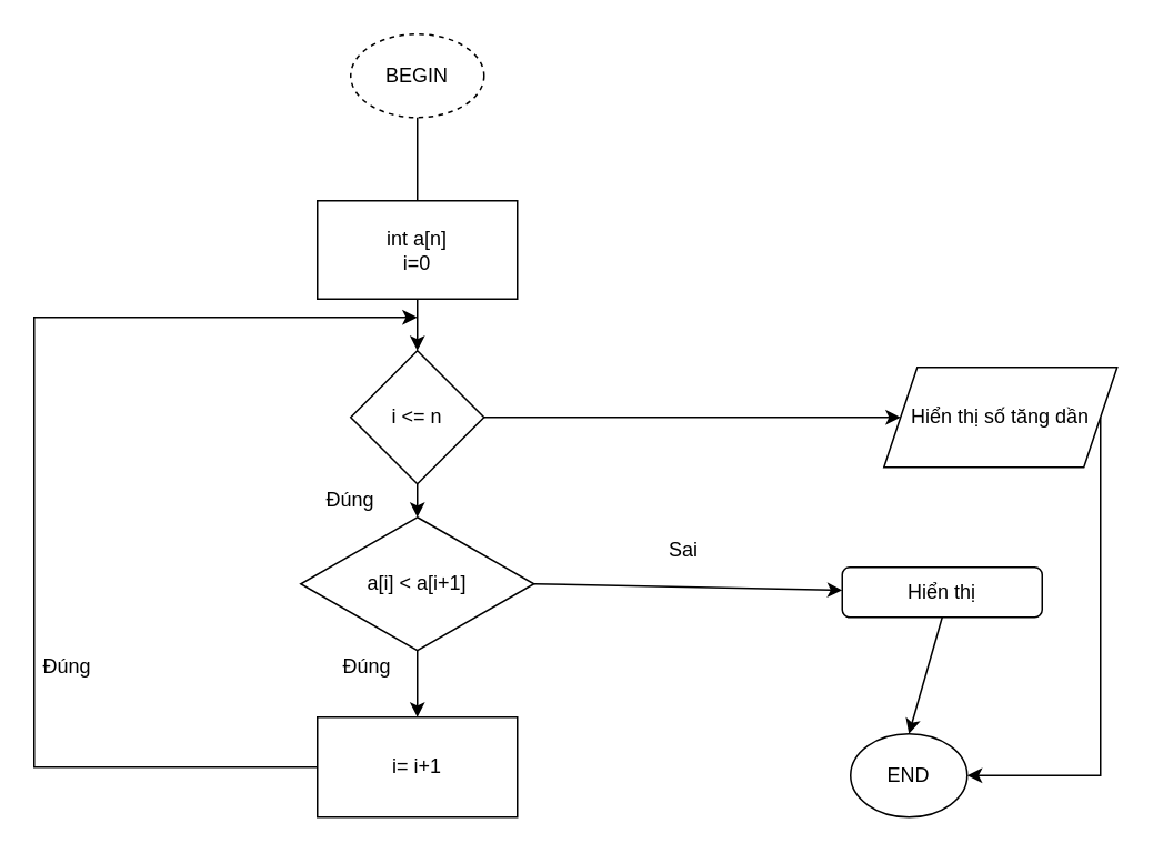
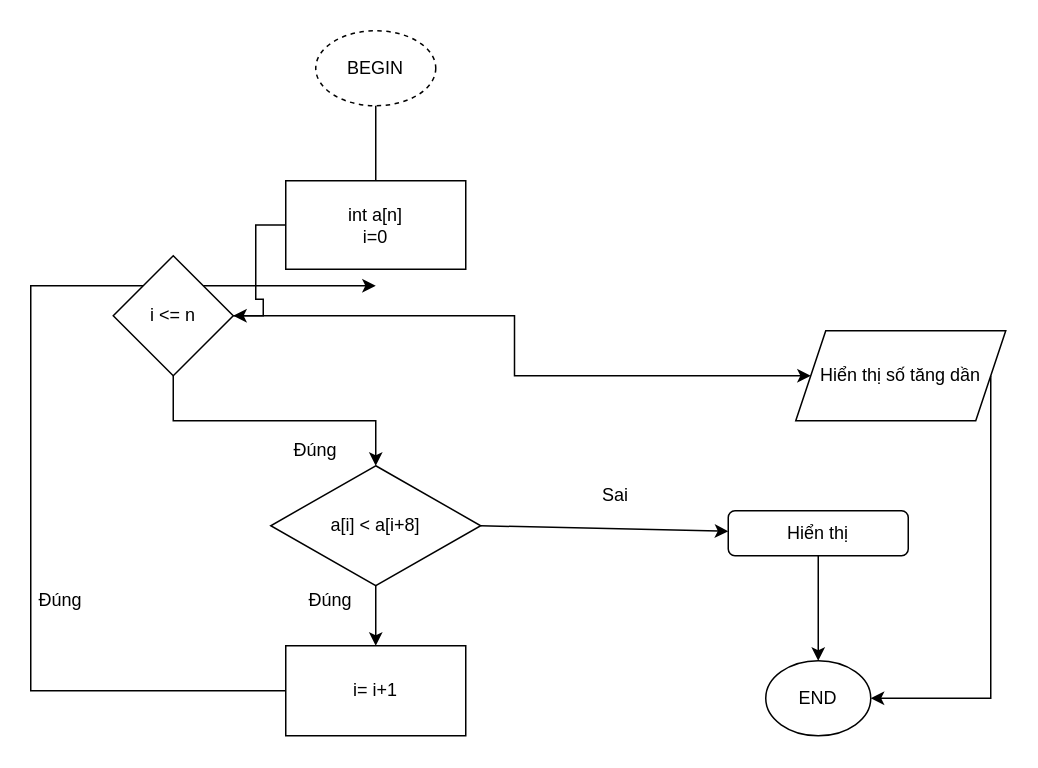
- <mxCell id="20" value="i &amp;lt;= n" style="rhombus;whiteSpace=wrap;html=1;" parent="1" vertex="1"><mxGeometry x="210" y="210" width="80" height="80" as="geometry" /></mxCell>
+ <mxCell id="20" value="i &amp;lt;= n" style="rhombus;whiteSpace=wrap;html=1;" parent="1" vertex="1"><mxGeometry x="75" y="170" width="80" height="80" as="geometry" /></mxCell>
- <mxCell id="6" value="a[i] &amp;lt; a[i+1]" style="rhombus;whiteSpace=wrap;html=1;" parent="1" vertex="1"><mxGeometry x="180" y="310" width="140" height="80" as="geometry" /></mxCell>
+ <mxCell id="6" value="a[i] &amp;lt; a[i+8]" style="rhombus;whiteSpace=wrap;html=1;" parent="1" vertex="1"><mxGeometry x="180" y="310" width="140" height="80" as="geometry" /></mxCell>
- <mxCell id="13" value="Hiển thị" style="rounded=1;whiteSpace=wrap;html=1;" parent="1" vertex="1"><mxGeometry x="505" y="340" width="120" height="30" as="geometry" /></mxCell>
+ <mxCell id="13" value="Hiển thị" style="rounded=1;whiteSpace=wrap;html=1;" parent="1" vertex="1"><mxGeometry x="485" y="340" width="120" height="30" as="geometry" /></mxCell>
